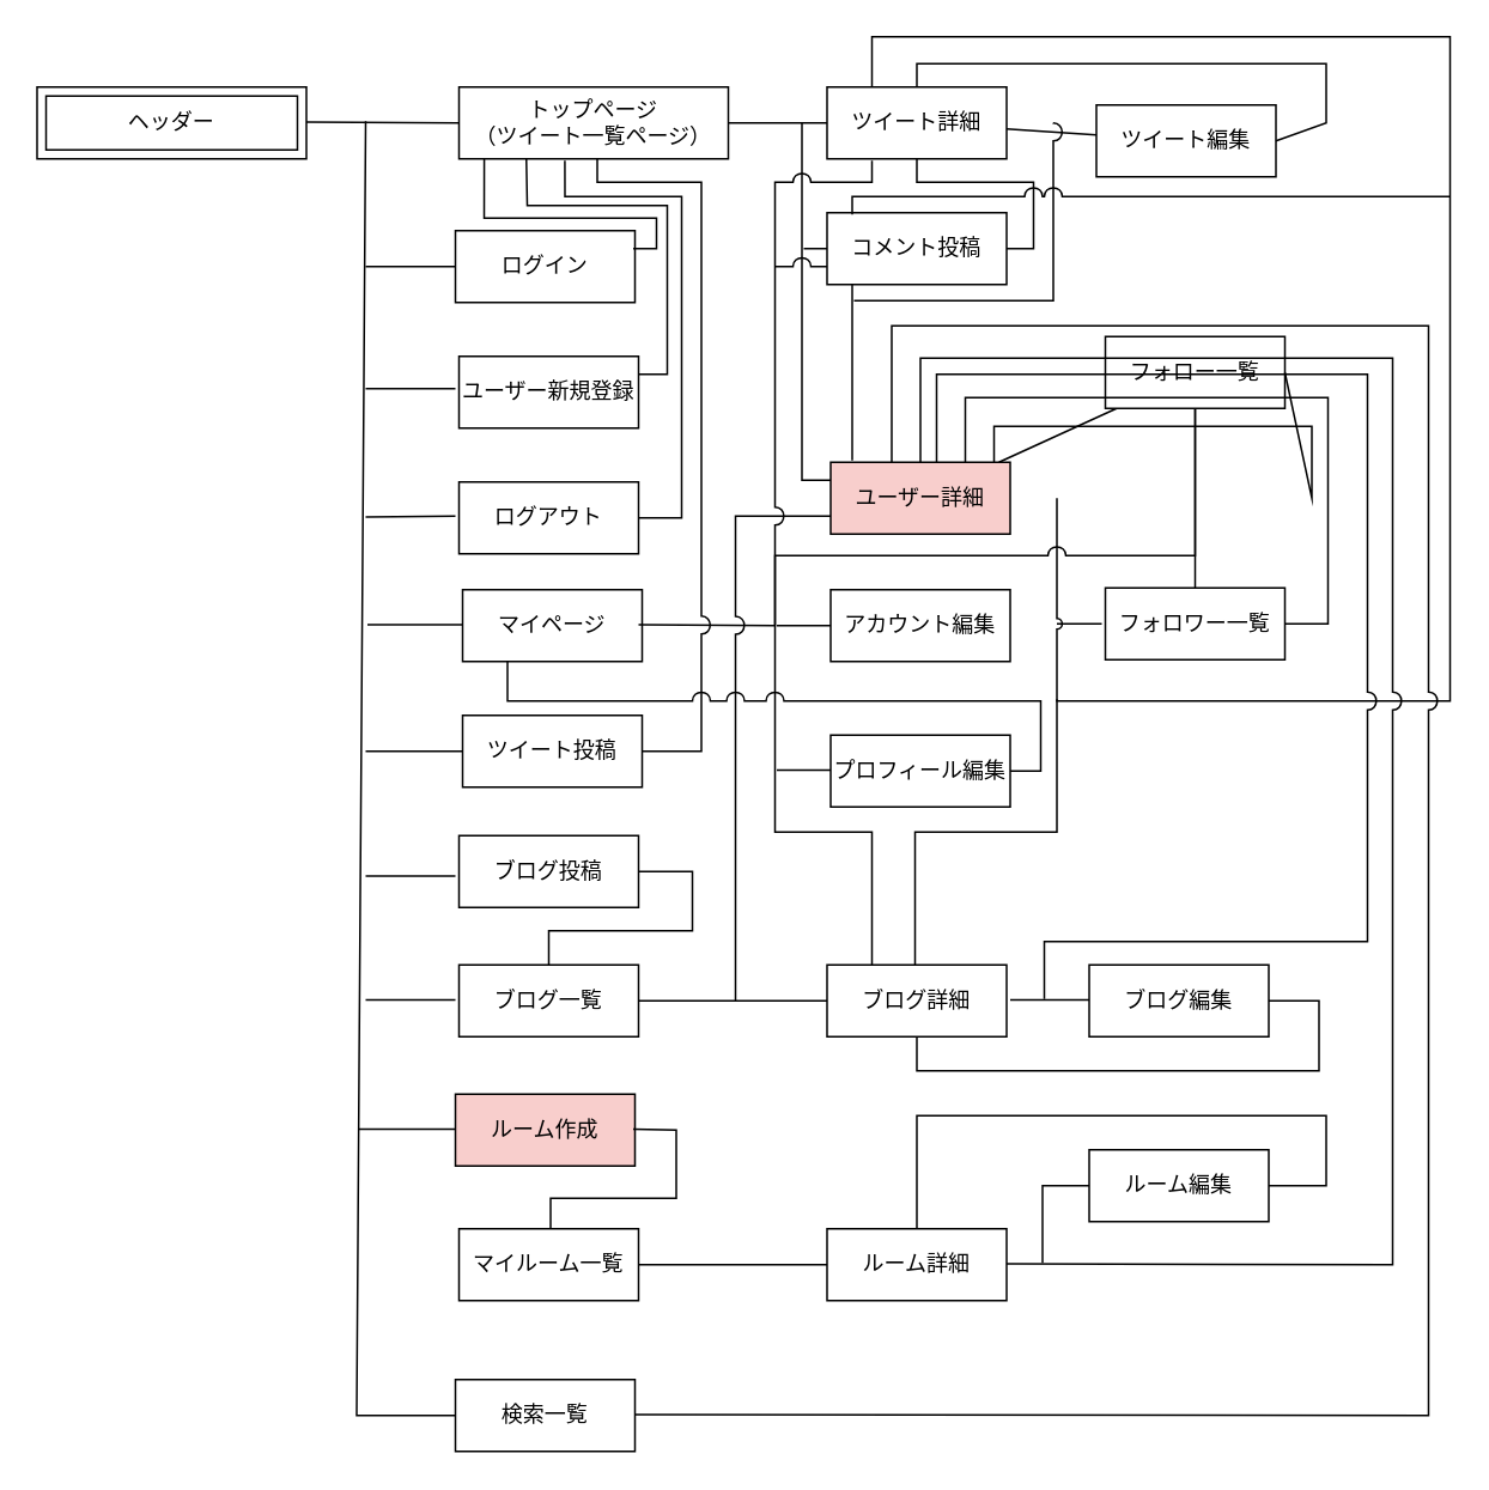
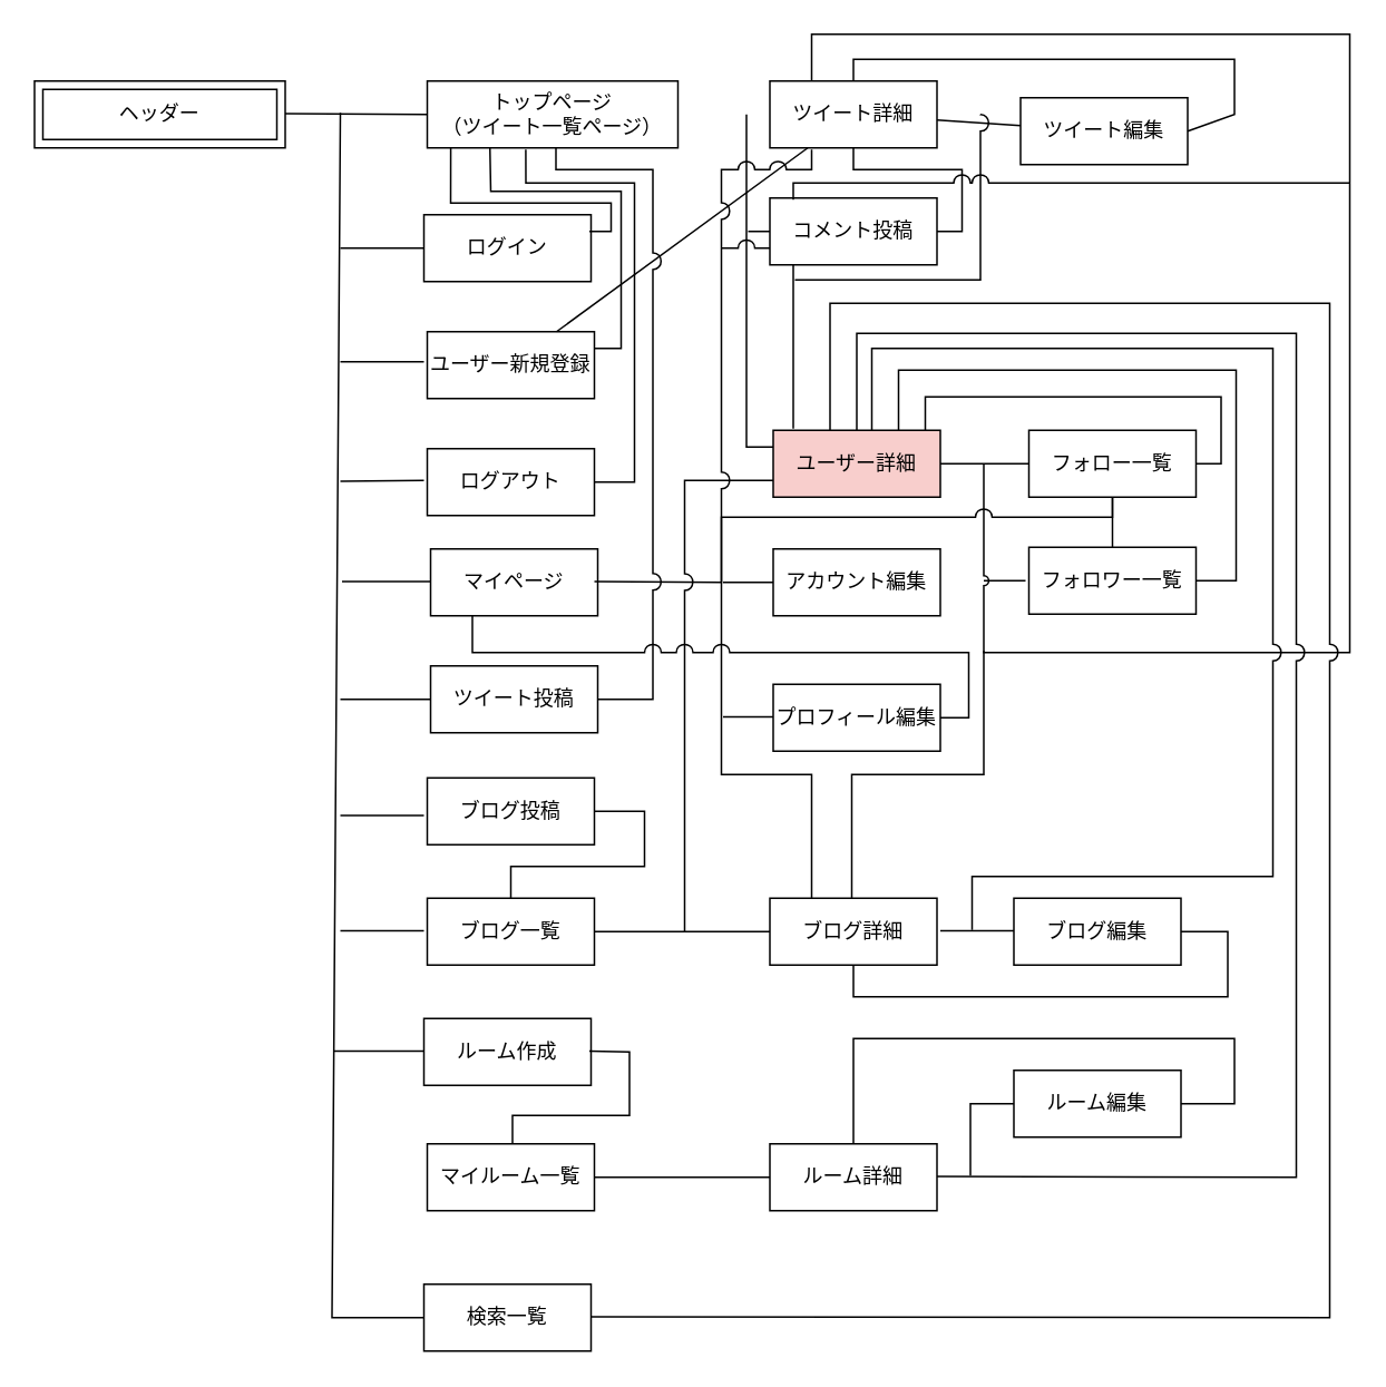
- <mxCell id="10" value="" style="edgeStyle=none;html=1;endArrow=none;endFill=0;" edge="1" parent="1" source="11" target="30"><mxGeometry relative="1" as="geometry" /></mxCell>
+ <mxCell id="10" value="" style="edgeStyle=none;html=1;endArrow=none;endFill=0;" edge="1" parent="1" source="11" target="8"><mxGeometry relative="1" as="geometry" /></mxCell>
- <mxCell id="41" value="フォロー一覧" style="whiteSpace=wrap;html=1;align=center;" vertex="1" parent="1"><mxGeometry x="615" y="187" width="100" height="40" as="geometry" /></mxCell>
+ <mxCell id="41" value="フォロー一覧" style="whiteSpace=wrap;html=1;align=center;" vertex="1" parent="1"><mxGeometry x="615" y="257" width="100" height="40" as="geometry" /></mxCell>
- <mxCell id="2" value="ルーム作成" style="whiteSpace=wrap;html=1;align=center;fillColor=#f8cecc;" parent="1" vertex="1"><mxGeometry x="253" y="609" width="100" height="40" as="geometry" /></mxCell>
+ <mxCell id="2" value="ルーム作成" style="whiteSpace=wrap;html=1;align=center;" parent="1" vertex="1"><mxGeometry x="253" y="609" width="100" height="40" as="geometry" /></mxCell>
